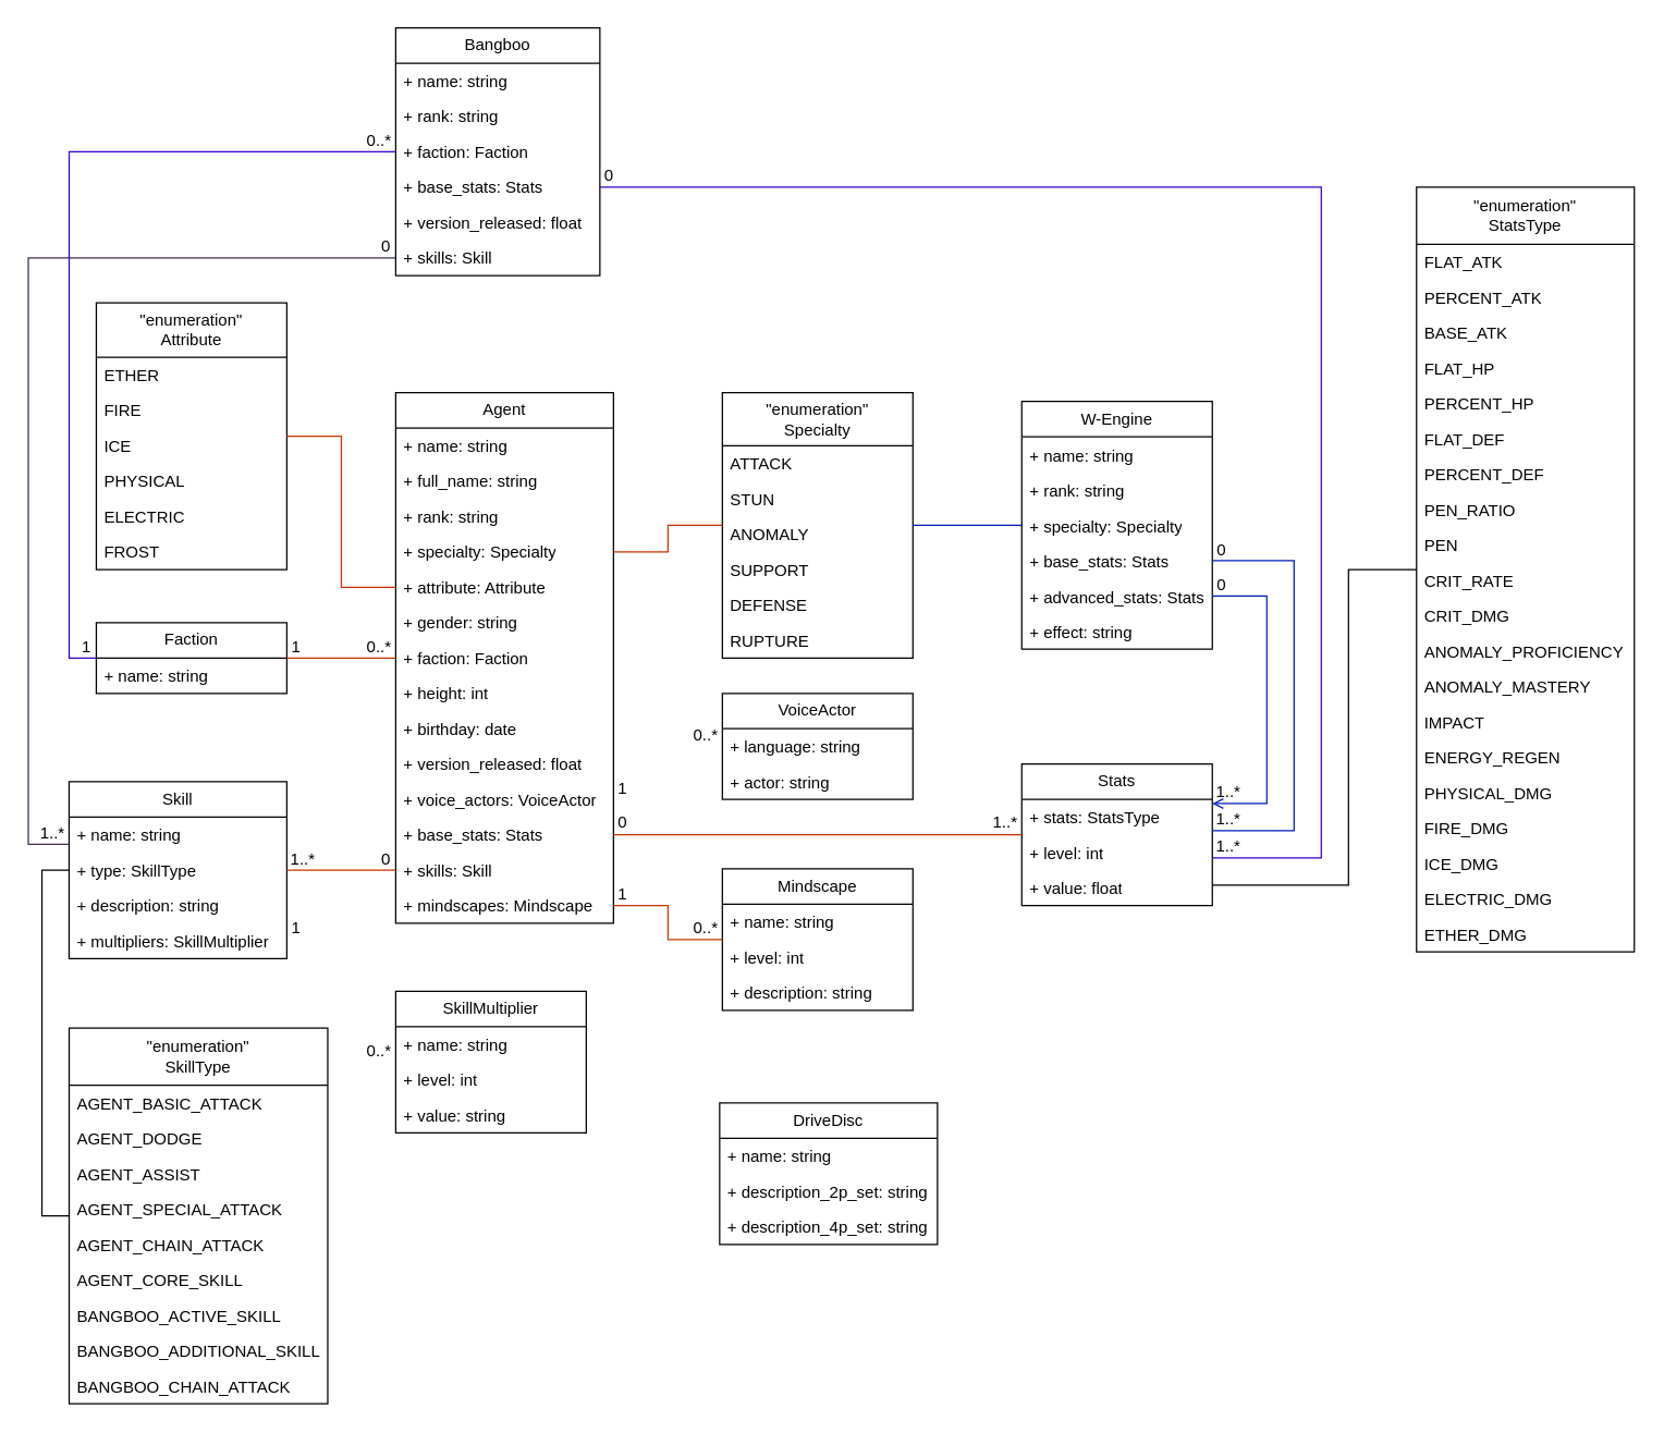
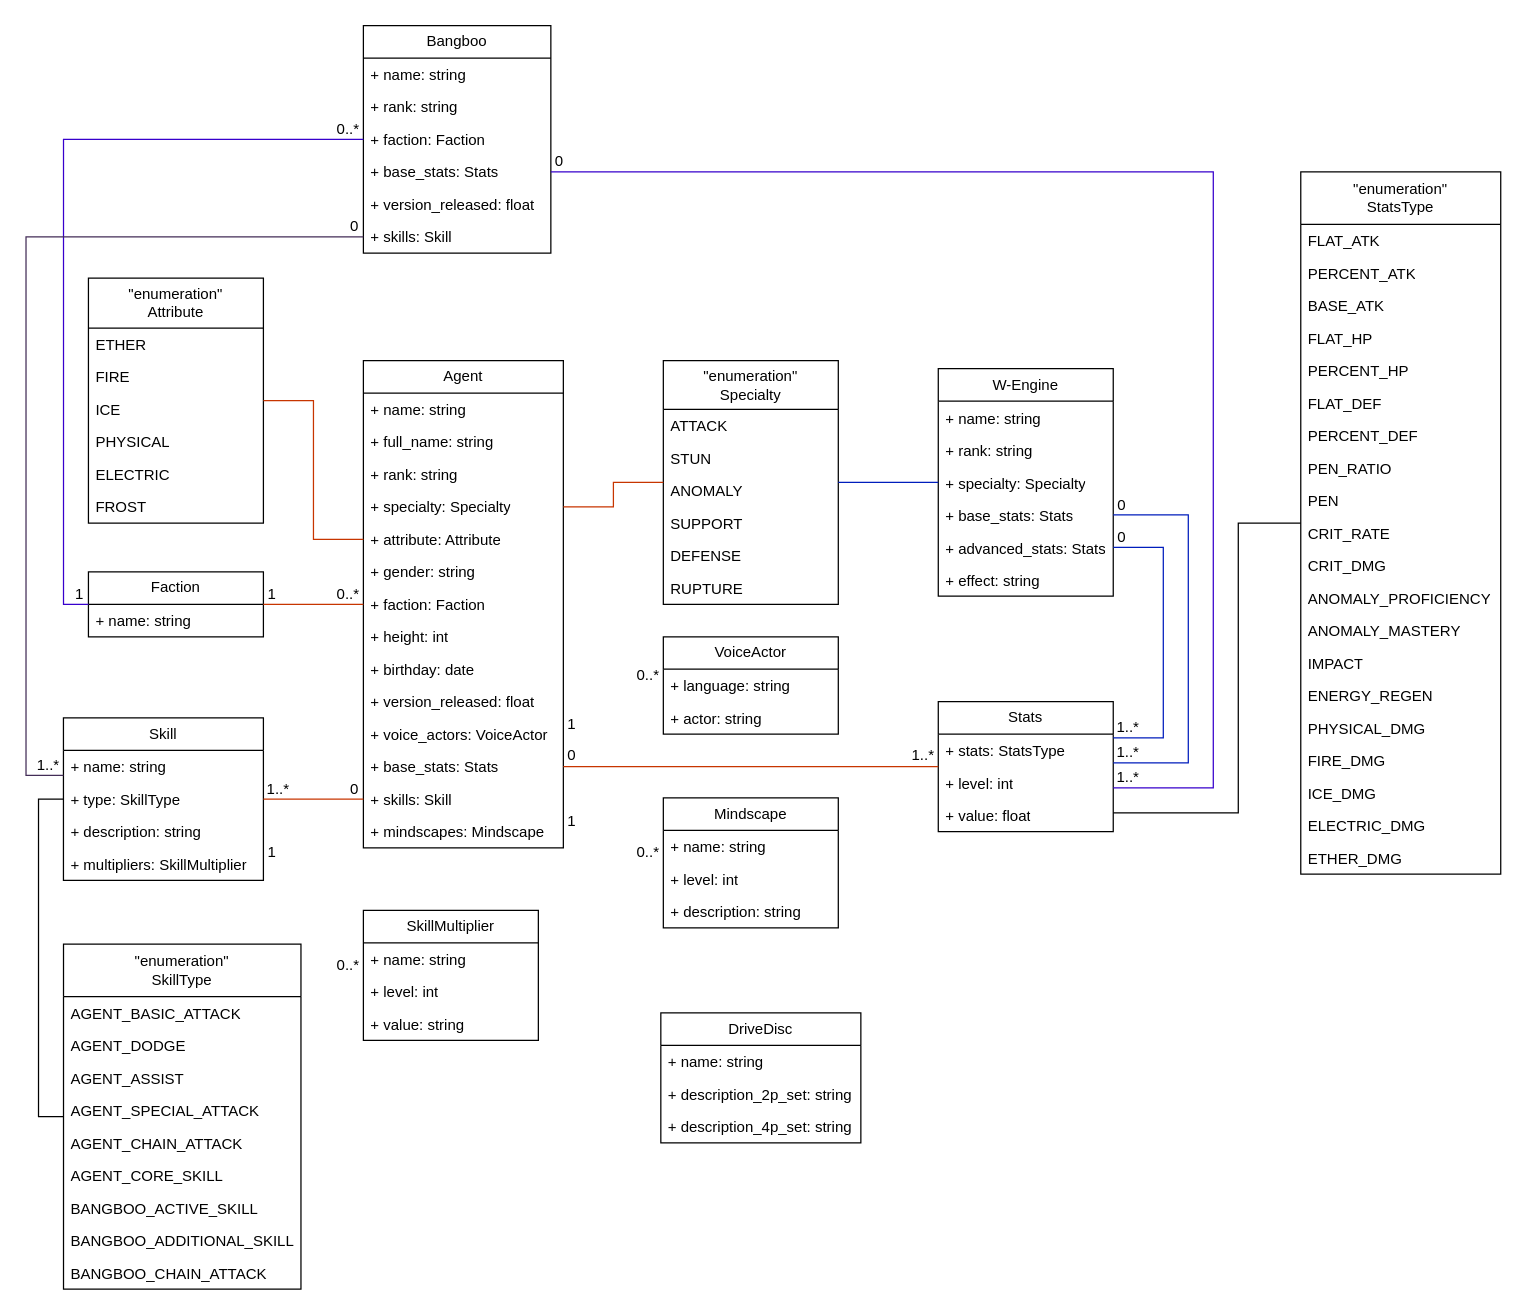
- <mxCell id="77" style="edgeStyle=orthogonalEdgeStyle;html=1;exitX=1;exitY=0.5;exitDx=0;exitDy=0;rounded=0;endArrow=open;endFill=0;strokeColor=#001DBC;fillColor=#0050ef;" parent="1" source="22" target="60" edge="1"><mxGeometry relative="1" as="geometry"><Array as="points"><mxPoint x="930" y="438" /><mxPoint x="930" y="590" /></Array></mxGeometry></mxCell>
+ <mxCell id="77" style="edgeStyle=orthogonalEdgeStyle;html=1;exitX=1;exitY=0.5;exitDx=0;exitDy=0;rounded=0;endArrow=none;endFill=0;strokeColor=#001DBC;fillColor=#0050ef;" parent="1" source="22" target="60" edge="1"><mxGeometry relative="1" as="geometry"><Array as="points"><mxPoint x="930" y="438" /><mxPoint x="930" y="590" /></Array></mxGeometry></mxCell>
- <mxCell id="75" style="edgeStyle=orthogonalEdgeStyle;html=1;exitX=1;exitY=0.5;exitDx=0;exitDy=0;rounded=0;curved=0;endArrow=none;endFill=0;strokeColor=#C73500;fillColor=#fa6800;" parent="1" source="16" target="67" edge="1"><mxGeometry relative="1" as="geometry" /></mxCell>
